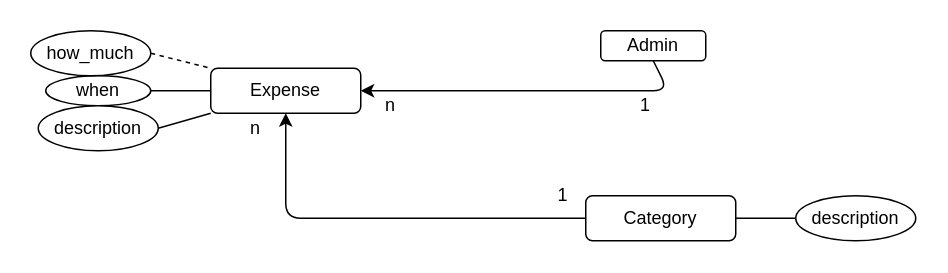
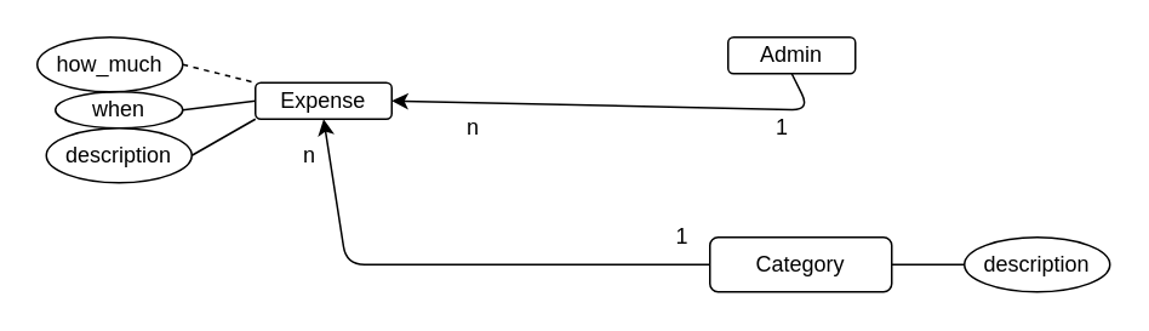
- <mxCell id="2" value="Expense" style="rounded=1;whiteSpace=wrap;html=1;" vertex="1" parent="1"><mxGeometry x="140" y="45" width="100" height="30" as="geometry" /></mxCell>
+ <mxCell id="2" value="Expense" style="rounded=1;whiteSpace=wrap;html=1;" vertex="1" parent="1"><mxGeometry x="140" y="45" width="75" height="20" as="geometry" /></mxCell>
